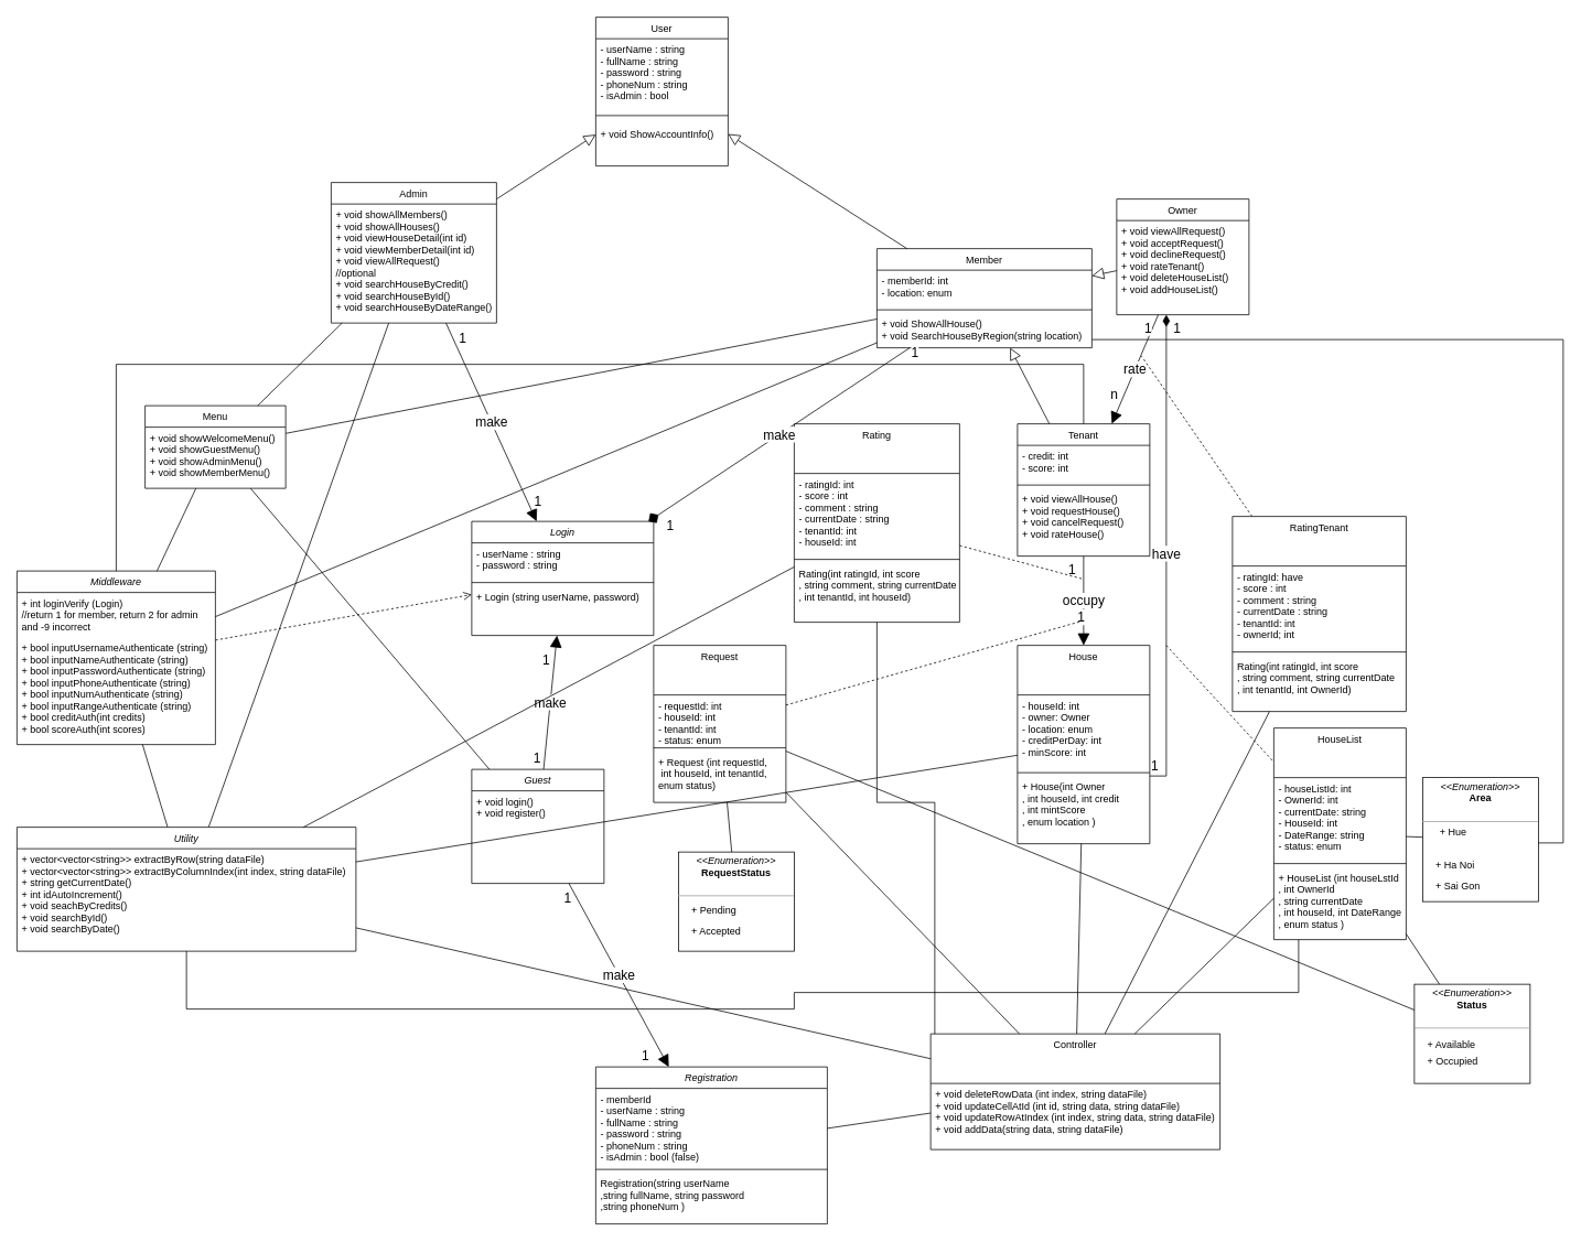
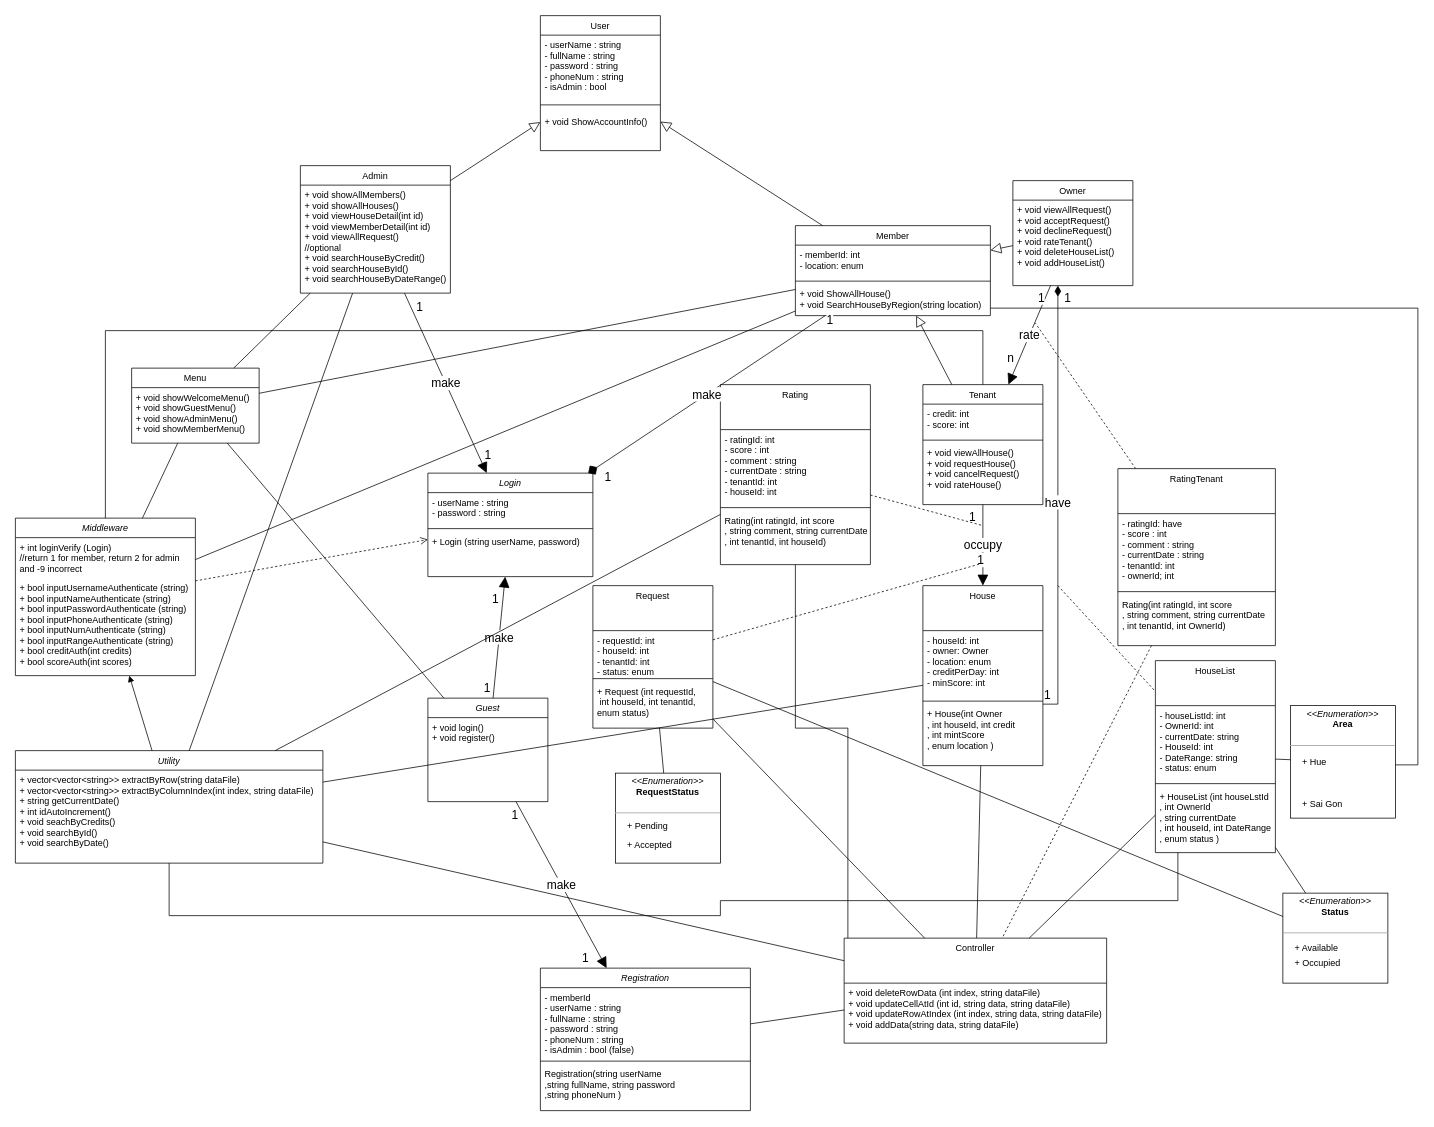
- <mxCell id="69" value="" style="endArrow=none;html=1;rounded=0;" edge="1" parent="1" source="66" target="53"><mxGeometry relative="1" as="geometry"><mxPoint x="360" y="930" as="sourcePoint" /><mxPoint x="520" y="930" as="targetPoint" /></mxGeometry></mxCell>
+ <mxCell id="69" value="" style="endArrow=block;html=1;rounded=0;" edge="1" parent="1" source="66" target="53"><mxGeometry relative="1" as="geometry"><mxPoint x="360" y="930" as="sourcePoint" /><mxPoint x="520" y="930" as="targetPoint" /></mxGeometry></mxCell>
- <mxCell id="80" value="+ Hue" style="text;strokeColor=none;fillColor=none;align=left;verticalAlign=top;spacingLeft=4;spacingRight=4;overflow=hidden;rotatable=0;points=[[0,0.5],[1,0.5]];portConstraint=eastwest;" vertex="1" parent="78"><mxGeometry x="15" y="52" width="100" height="26" as="geometry" /></mxCell>
+ <mxCell id="80" value="+ Hue" style="text;strokeColor=none;fillColor=none;align=left;verticalAlign=top;spacingLeft=4;spacingRight=4;overflow=hidden;rotatable=0;points=[[0,0.5],[1,0.5]];portConstraint=eastwest;" vertex="1" parent="78"><mxGeometry x="10" y="62" width="100" height="26" as="geometry" /></mxCell>
- <mxCell id="81" value="+ Ha Noi" style="text;strokeColor=none;fillColor=none;align=left;verticalAlign=top;spacingLeft=4;spacingRight=4;overflow=hidden;rotatable=0;points=[[0,0.5],[1,0.5]];portConstraint=eastwest;" vertex="1" parent="78"><mxGeometry x="10" y="92" width="100" height="26" as="geometry" /></mxCell>
- <mxCell id="93" value="" style="endArrow=none;html=1;rounded=0;" edge="1" parent="1" source="85" target="43"><mxGeometry relative="1" as="geometry"><mxPoint x="1380" y="1170.605" as="sourcePoint" /><mxPoint x="1312.793" y="1240" as="targetPoint" /></mxGeometry></mxCell>
+ <mxCell id="93" value="" style="endArrow=none;html=1;rounded=0;dashed=1;" edge="1" parent="1" source="85" target="43"><mxGeometry relative="1" as="geometry"><mxPoint x="1380" y="1170.605" as="sourcePoint" /><mxPoint x="1312.793" y="1240" as="targetPoint" /></mxGeometry></mxCell>
